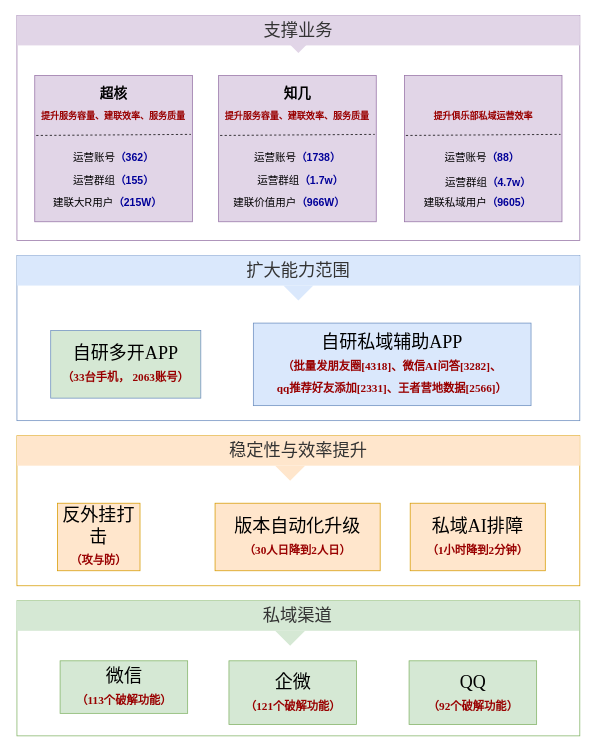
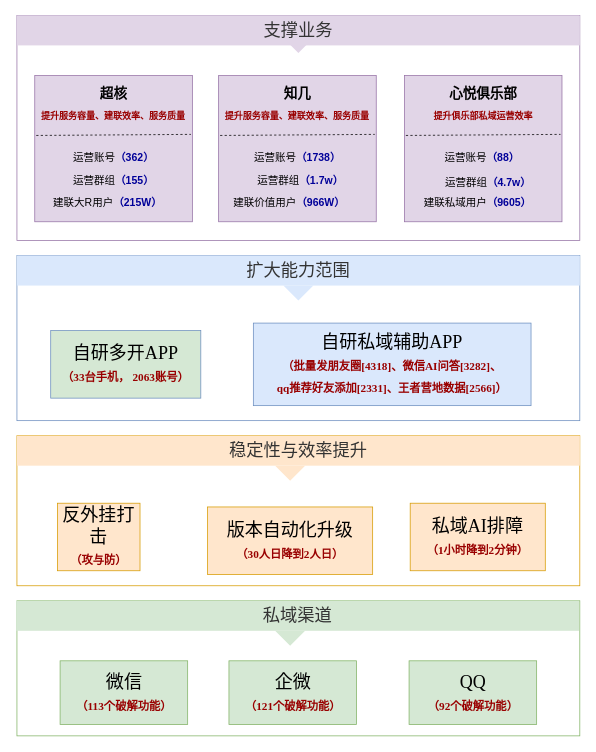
+ <mxCell id="29" value="心悦俱乐部" style="text;html=1;align=center;verticalAlign=middle;whiteSpace=wrap;rounded=0;fontFamily=Helvetica;fontSize=18;fontStyle=1" vertex="1" parent="1"><mxGeometry x="597" y="110" width="92.5" height="30" as="geometry" /></mxCell>
- <mxCell id="6" value="版本自动化升级&lt;div&gt;&lt;font face=&quot;Verdana&quot; style=&quot;font-size: 15px; color: rgb(153, 0, 0);&quot;&gt;&lt;b&gt;（30人日降到2人日）&lt;/b&gt;&lt;/font&gt;&lt;/div&gt;" style="rounded=0;whiteSpace=wrap;html=1;hachureGap=4;strokeColor=#d79b00;align=center;verticalAlign=middle;fontFamily=Architects Daughter;fontSource=https%3A%2F%2Ffonts.googleapis.com%2Fcss%3Ffamily%3DArchitects%2BDaughter;fontSize=24;fillColor=#ffe6cc;" parent="1" vertex="1"><mxGeometry x="285.99" y="670" width="220" height="90" as="geometry" /></mxCell>
+ <mxCell id="6" value="版本自动化升级&lt;div&gt;&lt;font face=&quot;Verdana&quot; style=&quot;font-size: 15px; color: rgb(153, 0, 0);&quot;&gt;&lt;b&gt;（30人日降到2人日）&lt;/b&gt;&lt;/font&gt;&lt;/div&gt;" style="rounded=0;whiteSpace=wrap;html=1;hachureGap=4;strokeColor=#d79b00;align=center;verticalAlign=middle;fontFamily=Architects Daughter;fontSource=https%3A%2F%2Ffonts.googleapis.com%2Fcss%3Ffamily%3DArchitects%2BDaughter;fontSize=24;fillColor=#ffe6cc;" parent="1" vertex="1"><mxGeometry x="275.99" y="675" width="220" height="90" as="geometry" /></mxCell>
- <mxCell id="3" value="微信&lt;br&gt;&lt;b style=&quot;color: rgb(153, 0, 0); font-family: Verdana; font-size: 15px;&quot;&gt;（113个破解功能）&lt;/b&gt;" style="rounded=0;whiteSpace=wrap;html=1;hachureGap=4;strokeColor=#82b366;align=center;verticalAlign=middle;fontFamily=Architects Daughter;fontSource=https%3A%2F%2Ffonts.googleapis.com%2Fcss%3Ffamily%3DArchitects%2BDaughter;fontSize=24;fillColor=#d5e8d4;" parent="1" vertex="1"><mxGeometry x="79.5" y="880" width="170" height="70" as="geometry" /></mxCell>
+ <mxCell id="3" value="微信&lt;br&gt;&lt;b style=&quot;color: rgb(153, 0, 0); font-family: Verdana; font-size: 15px;&quot;&gt;（113个破解功能）&lt;/b&gt;" style="rounded=0;whiteSpace=wrap;html=1;hachureGap=4;strokeColor=#82b366;align=center;verticalAlign=middle;fontFamily=Architects Daughter;fontSource=https%3A%2F%2Ffonts.googleapis.com%2Fcss%3Ffamily%3DArchitects%2BDaughter;fontSize=24;fillColor=#d5e8d4;" parent="1" vertex="1"><mxGeometry x="79.5" y="880" width="170" height="85" as="geometry" /></mxCell>
